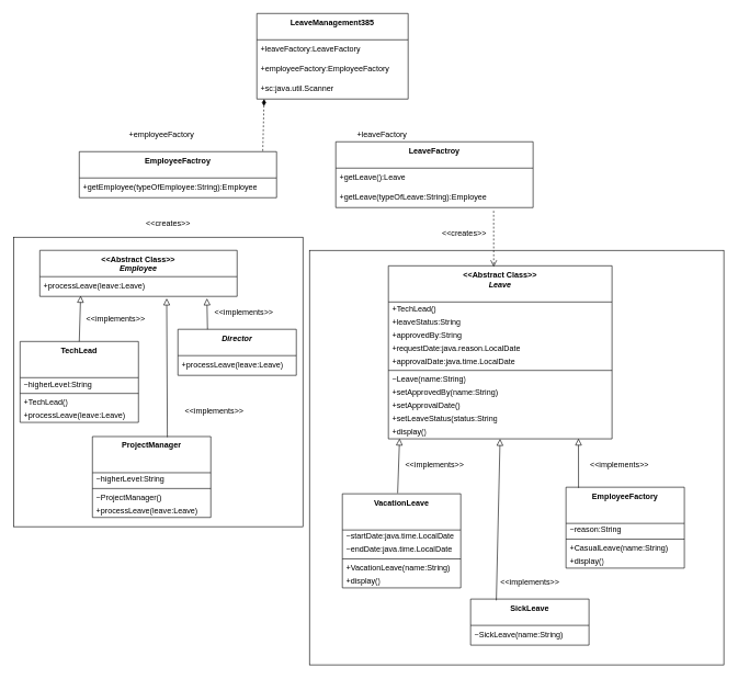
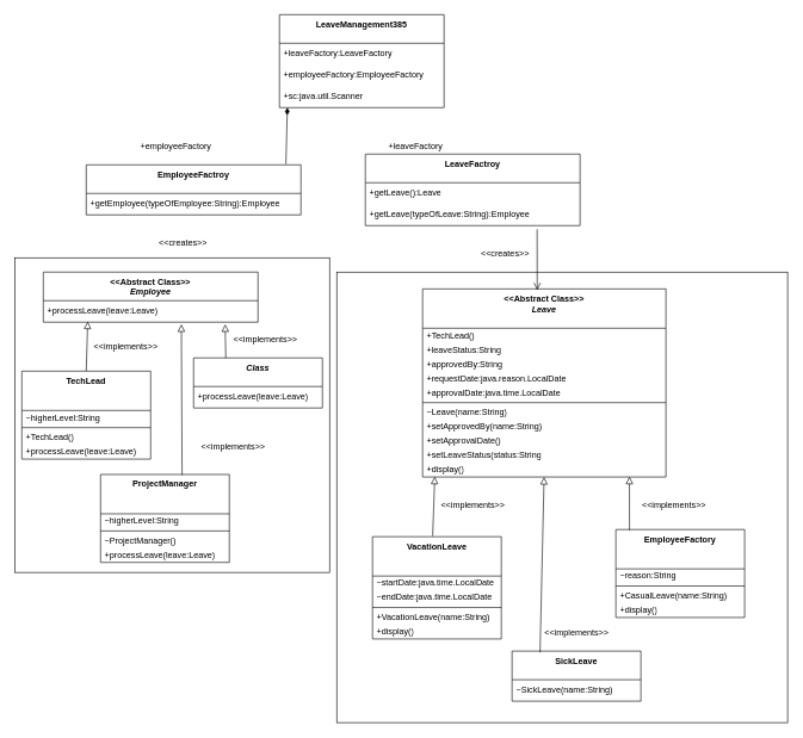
- <mxCell id="52" value="" style="endArrow=none;startArrow=diamondThin;endFill=0;startFill=1;html=1;verticalAlign=bottom;labelBackgroundColor=none;strokeWidth=1;startSize=8;endSize=8;rounded=0;exitX=0.048;exitY=1;exitDx=0;exitDy=0;exitPerimeter=0;entryX=0.93;entryY=-0.014;entryDx=0;entryDy=0;entryPerimeter=0;dashed=1;" edge="1" parent="1" source="5" target="6"><mxGeometry width="160" relative="1" as="geometry"><mxPoint x="210" y="310" as="sourcePoint" /><mxPoint x="370" y="310" as="targetPoint" /></mxGeometry></mxCell>
+ <mxCell id="52" value="" style="endArrow=none;startArrow=diamondThin;endFill=0;startFill=1;html=1;verticalAlign=bottom;labelBackgroundColor=none;strokeWidth=1;startSize=8;endSize=8;rounded=0;exitX=0.048;exitY=1;exitDx=0;exitDy=0;exitPerimeter=0;entryX=0.93;entryY=-0.014;entryDx=0;entryDy=0;entryPerimeter=0;" edge="1" parent="1" source="5" target="6"><mxGeometry width="160" relative="1" as="geometry"><mxPoint x="210" y="310" as="sourcePoint" /><mxPoint x="370" y="310" as="targetPoint" /></mxGeometry></mxCell>
- <mxCell id="56" value="" style="endArrow=open;startArrow=none;endFill=0;startFill=0;endSize=8;html=1;verticalAlign=bottom;labelBackgroundColor=none;strokeWidth=1;rounded=0;entryX=0.471;entryY=0.006;entryDx=0;entryDy=0;entryPerimeter=0;exitX=0.8;exitY=1.167;exitDx=0;exitDy=0;exitPerimeter=0;dashed=1;" edge="1" parent="1" source="10" target="27"><mxGeometry width="160" relative="1" as="geometry"><mxPoint x="676" y="319" as="sourcePoint" /><mxPoint x="675" y="400" as="targetPoint" /></mxGeometry></mxCell>
+ <mxCell id="56" value="" style="endArrow=open;startArrow=none;endFill=0;startFill=0;endSize=8;html=1;verticalAlign=bottom;labelBackgroundColor=none;strokeWidth=1;rounded=0;entryX=0.471;entryY=0.006;entryDx=0;entryDy=0;entryPerimeter=0;exitX=0.8;exitY=1.167;exitDx=0;exitDy=0;exitPerimeter=0;" edge="1" parent="1" source="10" target="27"><mxGeometry width="160" relative="1" as="geometry"><mxPoint x="676" y="319" as="sourcePoint" /><mxPoint x="675" y="400" as="targetPoint" /></mxGeometry></mxCell>
- <mxCell id="14" value="&lt;b&gt;&lt;i&gt;Director&lt;/i&gt;&lt;/b&gt;" style="swimlane;fontStyle=0;align=center;verticalAlign=top;childLayout=stackLayout;horizontal=1;startSize=40;horizontalStack=0;resizeParent=1;resizeParentMax=0;resizeLast=0;collapsible=0;marginBottom=0;html=1;whiteSpace=wrap;" vertex="1" parent="1"><mxGeometry x="270" y="500" width="180" height="70" as="geometry" /></mxCell>
+ <mxCell id="14" value="&lt;b&gt;&lt;i&gt;Class&lt;/i&gt;&lt;/b&gt;" style="swimlane;fontStyle=0;align=center;verticalAlign=top;childLayout=stackLayout;horizontal=1;startSize=40;horizontalStack=0;resizeParent=1;resizeParentMax=0;resizeLast=0;collapsible=0;marginBottom=0;html=1;whiteSpace=wrap;" vertex="1" parent="1"><mxGeometry x="270" y="500" width="180" height="70" as="geometry" /></mxCell>
